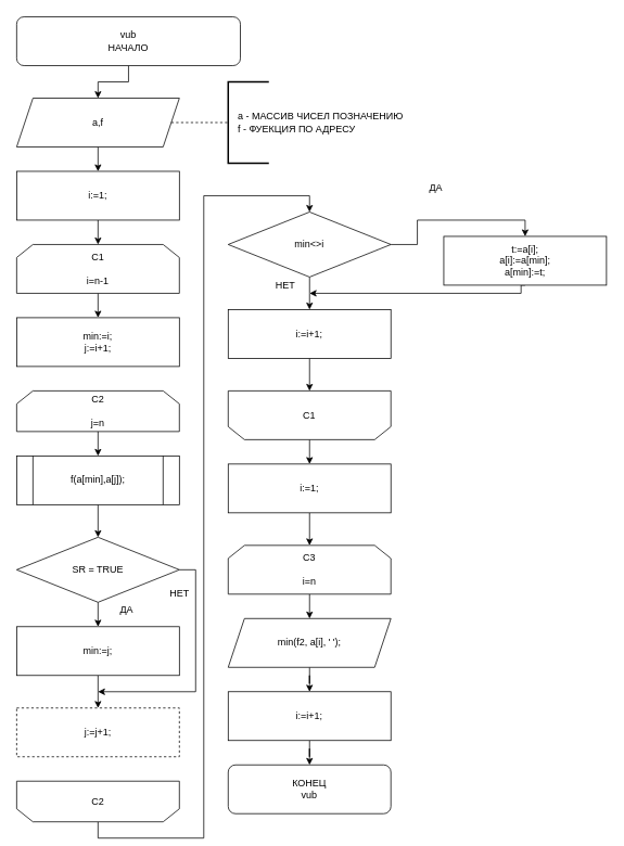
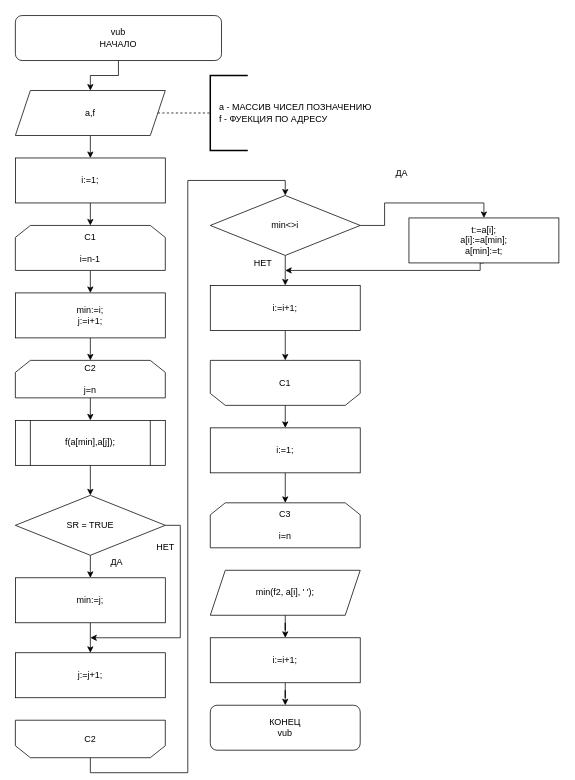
+ <mxCell id="8" style="edgeStyle=orthogonalEdgeStyle;rounded=0;orthogonalLoop=1;jettySize=auto;html=1;exitX=0.5;exitY=1;exitDx=0;exitDy=0;entryX=0.5;entryY=0;entryDx=0;entryDy=0;" edge="1" parent="1" source="9" target="11"><mxGeometry relative="1" as="geometry" /></mxCell>
- <mxCell id="40" style="edgeStyle=orthogonalEdgeStyle;rounded=0;orthogonalLoop=1;jettySize=auto;html=1;exitX=0.5;exitY=1;exitDx=0;exitDy=0;entryX=0.5;entryY=0;entryDx=0;entryDy=0;" edge="1" parent="1" source="41" target="44"><mxGeometry relative="1" as="geometry" /></mxCell>
- <mxCell id="35" value="j:=j+1;" style="rounded=0;whiteSpace=wrap;html=1;dashed=1;" vertex="1" parent="1"><mxGeometry x="20" y="870" width="200" height="60" as="geometry" /></mxCell>
+ <mxCell id="35" value="j:=j+1;" style="rounded=0;whiteSpace=wrap;html=1;" vertex="1" parent="1"><mxGeometry x="20" y="870" width="200" height="60" as="geometry" /></mxCell>
